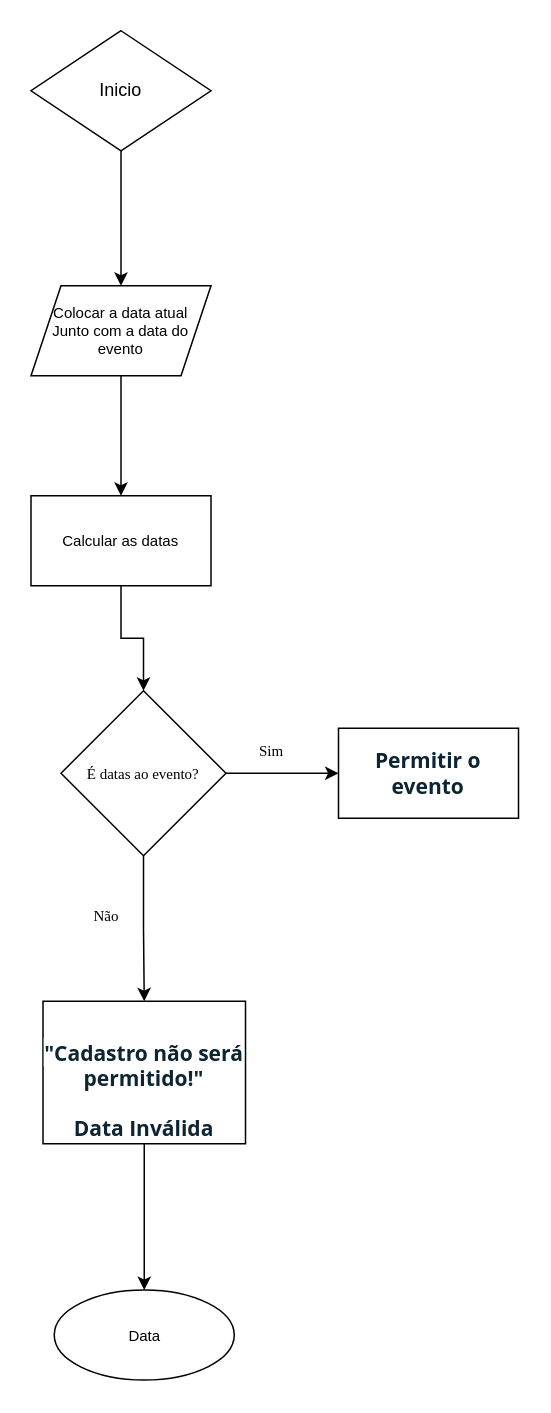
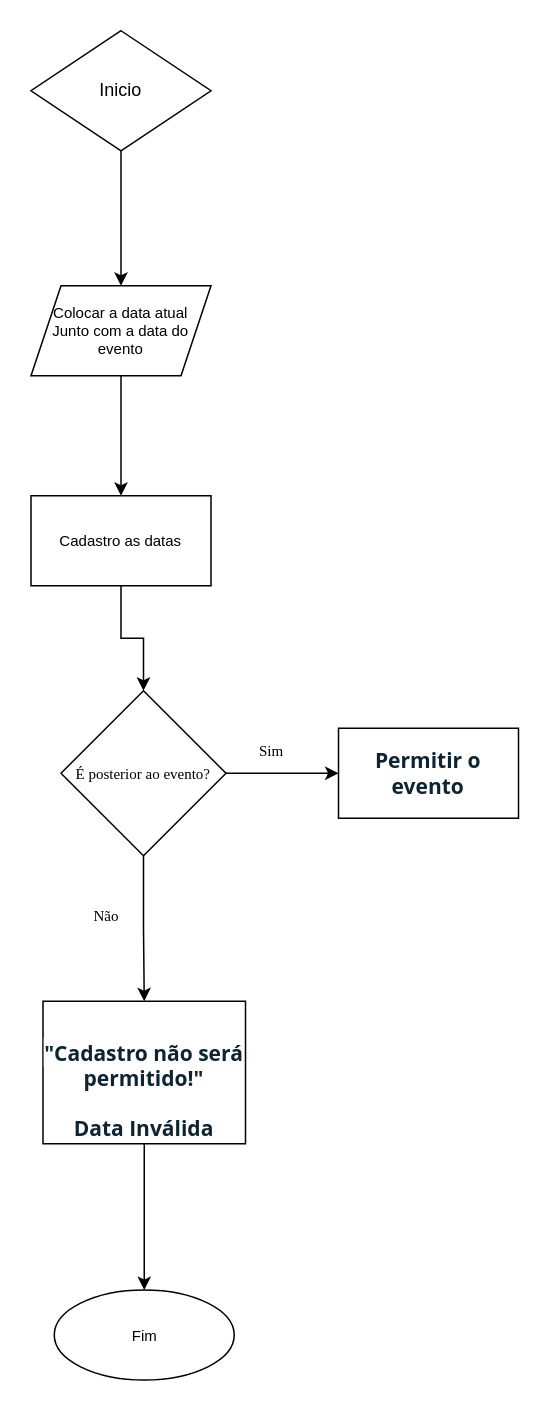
- <mxCell id="7" value="Calcular as datas" style="whiteSpace=wrap;html=1;fontSize=10;" vertex="1" parent="1"><mxGeometry x="20" y="330" width="120" height="60" as="geometry" /></mxCell>
+ <mxCell id="7" value="Cadastro as datas" style="whiteSpace=wrap;html=1;fontSize=10;" vertex="1" parent="1"><mxGeometry x="20" y="330" width="120" height="60" as="geometry" /></mxCell>
- <mxCell id="10" value="&lt;font face=&quot;Times New Roman&quot;&gt;É datas ao evento?&lt;/font&gt;" style="rhombus;whiteSpace=wrap;html=1;fontSize=10;" vertex="1" parent="1"><mxGeometry x="40" y="460" width="110" height="110" as="geometry" /></mxCell>
+ <mxCell id="10" value="&lt;font face=&quot;Times New Roman&quot;&gt;É posterior ao evento?&lt;/font&gt;" style="rhombus;whiteSpace=wrap;html=1;fontSize=10;" vertex="1" parent="1"><mxGeometry x="40" y="460" width="110" height="110" as="geometry" /></mxCell>
- <mxCell id="14" value="Data" style="ellipse;whiteSpace=wrap;html=1;fontSize=10;" vertex="1" parent="1"><mxGeometry x="35.5" y="859.5" width="120" height="60" as="geometry" /></mxCell>
+ <mxCell id="14" value="Fim" style="ellipse;whiteSpace=wrap;html=1;fontSize=10;" vertex="1" parent="1"><mxGeometry x="35.5" y="859.5" width="120" height="60" as="geometry" /></mxCell>
